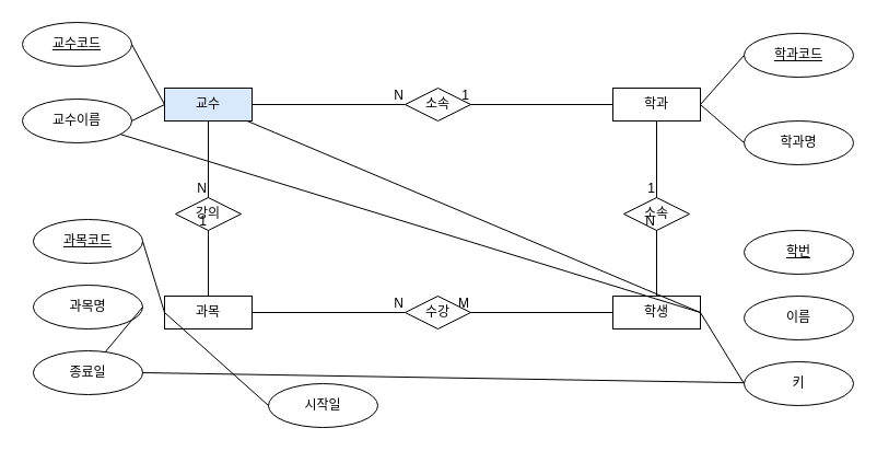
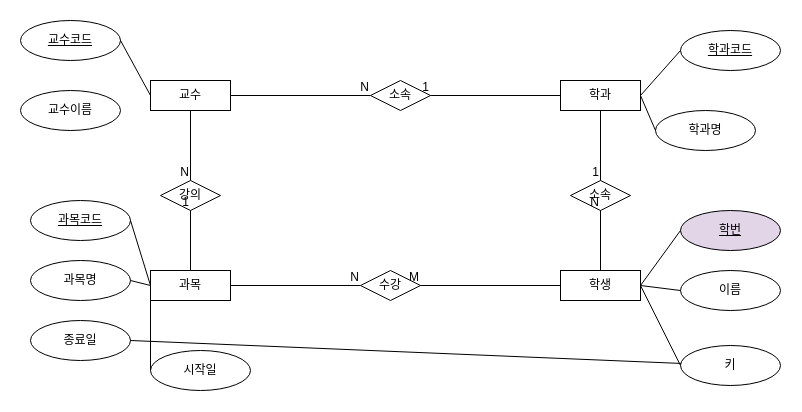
- <mxCell id="5" value="교수" style="rounded=0;whiteSpace=wrap;html=1;fillColor=#dae8fc;" vertex="1" parent="1"><mxGeometry x="150" y="80" width="80" height="30" as="geometry" /></mxCell>
+ <mxCell id="5" value="교수" style="rounded=0;whiteSpace=wrap;html=1;" vertex="1" parent="1"><mxGeometry x="150" y="80" width="80" height="30" as="geometry" /></mxCell>
- <mxCell id="37" value="" style="endArrow=none;html=1;rounded=0;exitX=1;exitY=0.5;exitDx=0;exitDy=0;entryX=0;entryY=0.5;entryDx=0;entryDy=0;" edge="1" parent="1" source="35" target="5"><mxGeometry relative="1" as="geometry"><mxPoint x="330" y="210" as="sourcePoint" /><mxPoint x="490" y="210" as="targetPoint" /></mxGeometry></mxCell>
- <mxCell id="25" value="학과명" style="ellipse;whiteSpace=wrap;html=1;align=center;" vertex="1" parent="1"><mxGeometry x="680" y="110" width="100" height="40" as="geometry" /></mxCell>
+ <mxCell id="25" value="학과명" style="ellipse;whiteSpace=wrap;html=1;align=center;" vertex="1" parent="1"><mxGeometry x="655" y="110" width="100" height="40" as="geometry" /></mxCell>
- <mxCell id="31" value="" style="endArrow=none;html=1;rounded=0;exitX=1;exitY=0.5;exitDx=0;exitDy=0;" edge="1" parent="1" source="2" target="5"><mxGeometry relative="1" as="geometry"><mxPoint x="330" y="210" as="sourcePoint" /><mxPoint x="490" y="210" as="targetPoint" /></mxGeometry></mxCell>
+ <mxCell id="31" value="" style="endArrow=none;html=1;rounded=0;entryX=0;entryY=0.5;entryDx=0;entryDy=0;exitX=1;exitY=0.5;exitDx=0;exitDy=0;" edge="1" parent="1" source="2" target="28"><mxGeometry relative="1" as="geometry"><mxPoint x="330" y="210" as="sourcePoint" /><mxPoint x="490" y="210" as="targetPoint" /></mxGeometry></mxCell>
- <mxCell id="32" value="" style="endArrow=none;html=1;rounded=0;exitX=1;exitY=0.5;exitDx=0;exitDy=0;" edge="1" parent="1" source="2" target="35"><mxGeometry relative="1" as="geometry"><mxPoint x="330" y="210" as="sourcePoint" /><mxPoint x="490" y="210" as="targetPoint" /></mxGeometry></mxCell>
+ <mxCell id="32" value="" style="endArrow=none;html=1;rounded=0;exitX=1;exitY=0.5;exitDx=0;exitDy=0;entryX=0;entryY=0.5;entryDx=0;entryDy=0;" edge="1" parent="1" source="2" target="29"><mxGeometry relative="1" as="geometry"><mxPoint x="330" y="210" as="sourcePoint" /><mxPoint x="490" y="210" as="targetPoint" /></mxGeometry></mxCell>
- <mxCell id="28" value="학번" style="ellipse;whiteSpace=wrap;html=1;align=center;fontStyle=4;" vertex="1" parent="1"><mxGeometry x="680" y="210" width="100" height="40" as="geometry" /></mxCell>
+ <mxCell id="28" value="학번" style="ellipse;whiteSpace=wrap;html=1;align=center;fontStyle=4;fillColor=#e1d5e7;" vertex="1" parent="1"><mxGeometry x="680" y="210" width="100" height="40" as="geometry" /></mxCell>
- <mxCell id="4" value="수강" style="rhombus;whiteSpace=wrap;html=1;" vertex="1" parent="1"><mxGeometry x="370" y="270" width="60" height="30" as="geometry" /></mxCell>
+ <mxCell id="4" value="수강" style="rhombus;whiteSpace=wrap;html=1;" vertex="1" parent="1"><mxGeometry x="360" y="270" width="60" height="30" as="geometry" /></mxCell>
- <mxCell id="43" value="" style="endArrow=none;html=1;rounded=0;exitX=1;exitY=0.5;exitDx=0;exitDy=0;" edge="1" parent="1" source="39" target="40"><mxGeometry relative="1" as="geometry"><mxPoint x="330" y="210" as="sourcePoint" /><mxPoint x="490" y="210" as="targetPoint" /></mxGeometry></mxCell>
+ <mxCell id="43" value="" style="endArrow=none;html=1;rounded=0;exitX=1;exitY=0.5;exitDx=0;exitDy=0;entryX=0;entryY=0.5;entryDx=0;entryDy=0;" edge="1" parent="1" source="39" target="3"><mxGeometry relative="1" as="geometry"><mxPoint x="330" y="210" as="sourcePoint" /><mxPoint x="490" y="210" as="targetPoint" /></mxGeometry></mxCell>
- <mxCell id="30" value="키" style="ellipse;whiteSpace=wrap;html=1;align=center;" vertex="1" parent="1"><mxGeometry x="680" y="330" width="100" height="40" as="geometry" /></mxCell>
+ <mxCell id="30" value="키" style="ellipse;whiteSpace=wrap;html=1;align=center;" vertex="1" parent="1"><mxGeometry x="680" y="345" width="100" height="40" as="geometry" /></mxCell>
- <mxCell id="41" value="시작일" style="ellipse;whiteSpace=wrap;html=1;align=center;" vertex="1" parent="1"><mxGeometry x="245" y="350" width="100" height="40" as="geometry" /></mxCell>
+ <mxCell id="41" value="시작일" style="ellipse;whiteSpace=wrap;html=1;align=center;" vertex="1" parent="1"><mxGeometry x="150" y="350" width="100" height="40" as="geometry" /></mxCell>
